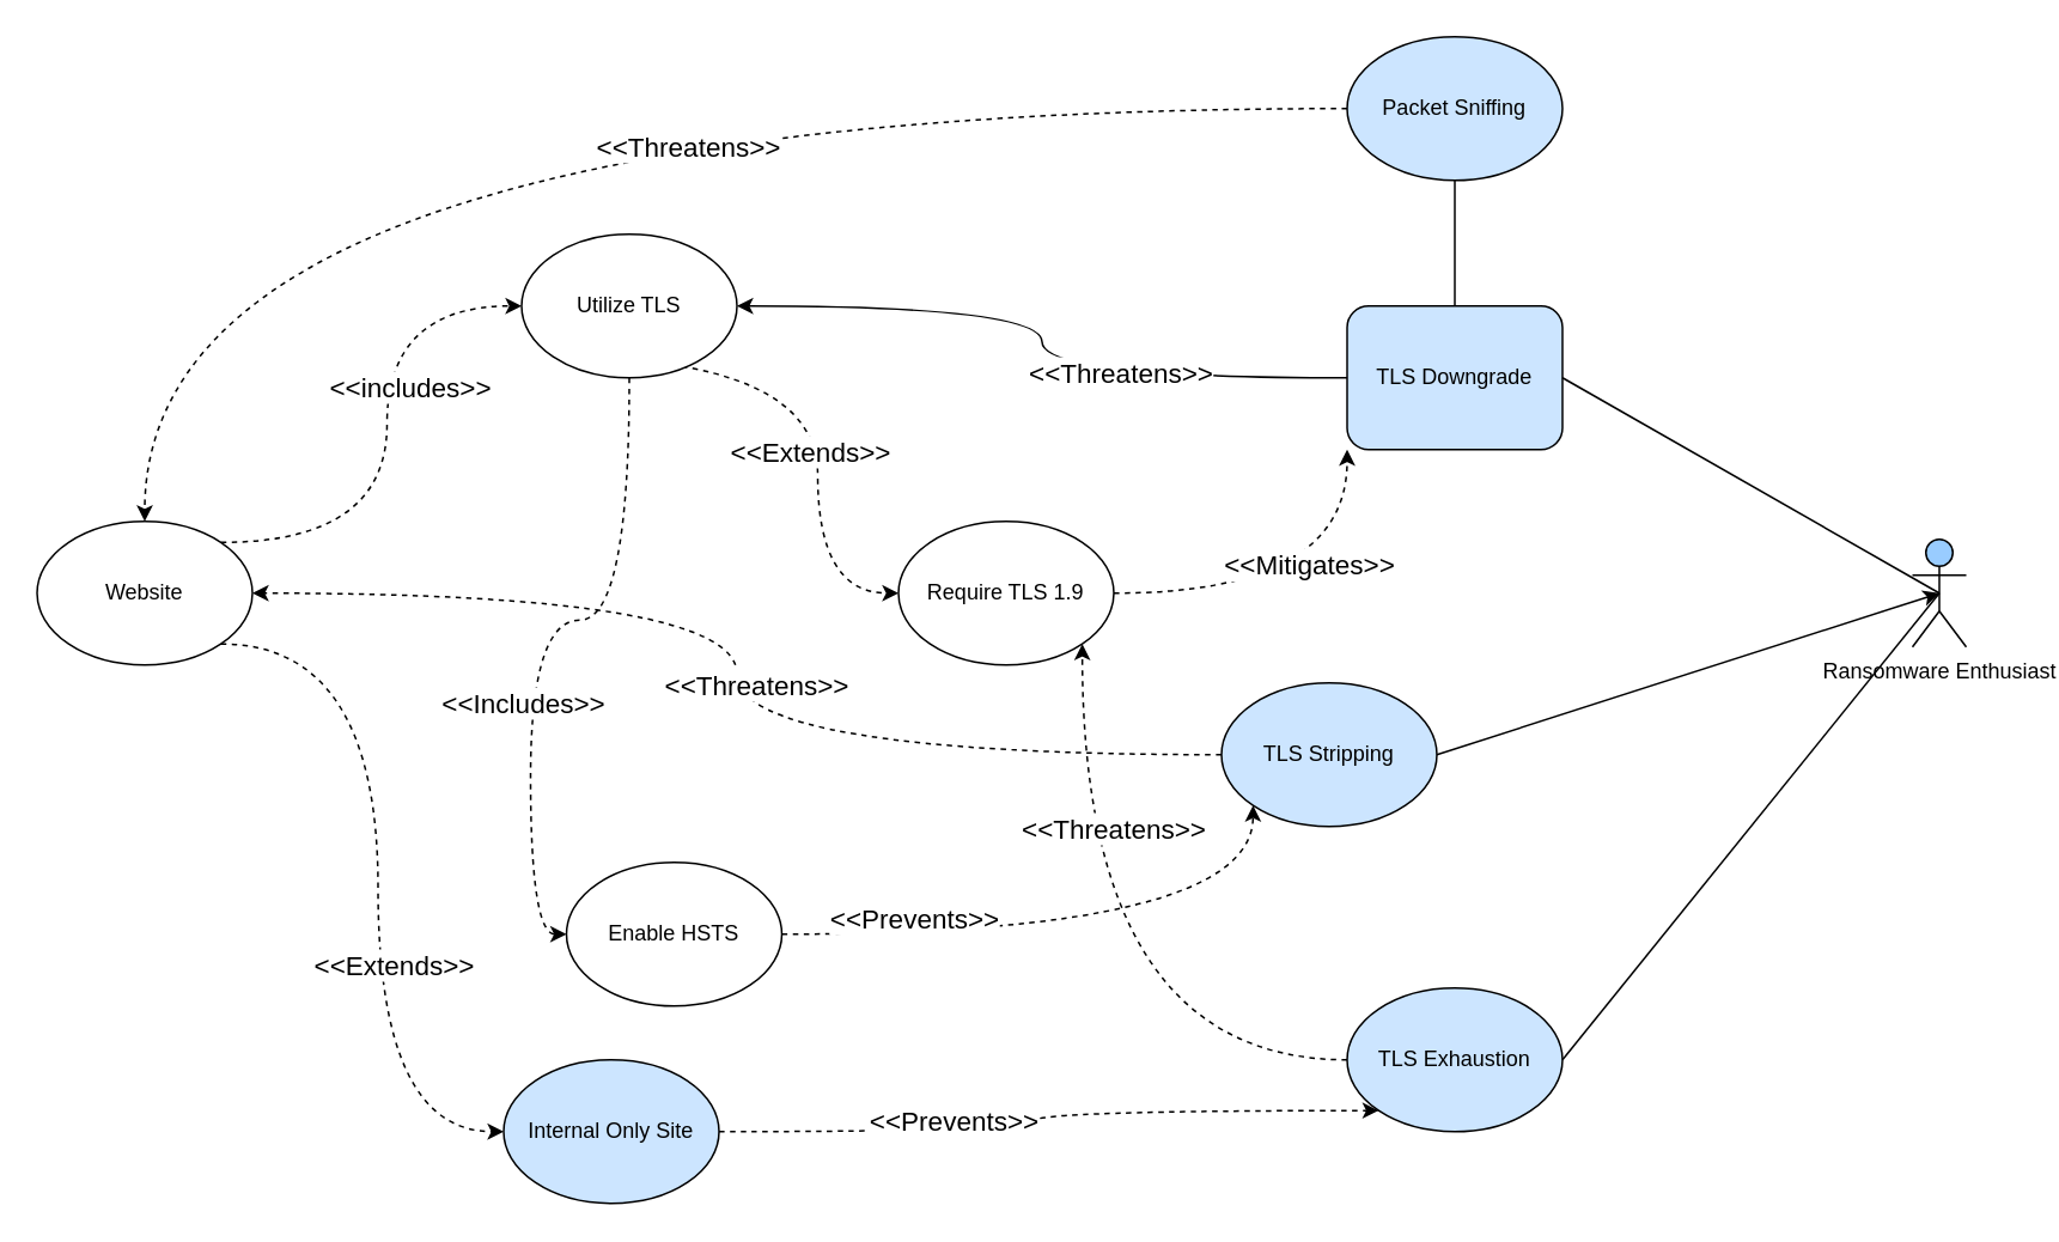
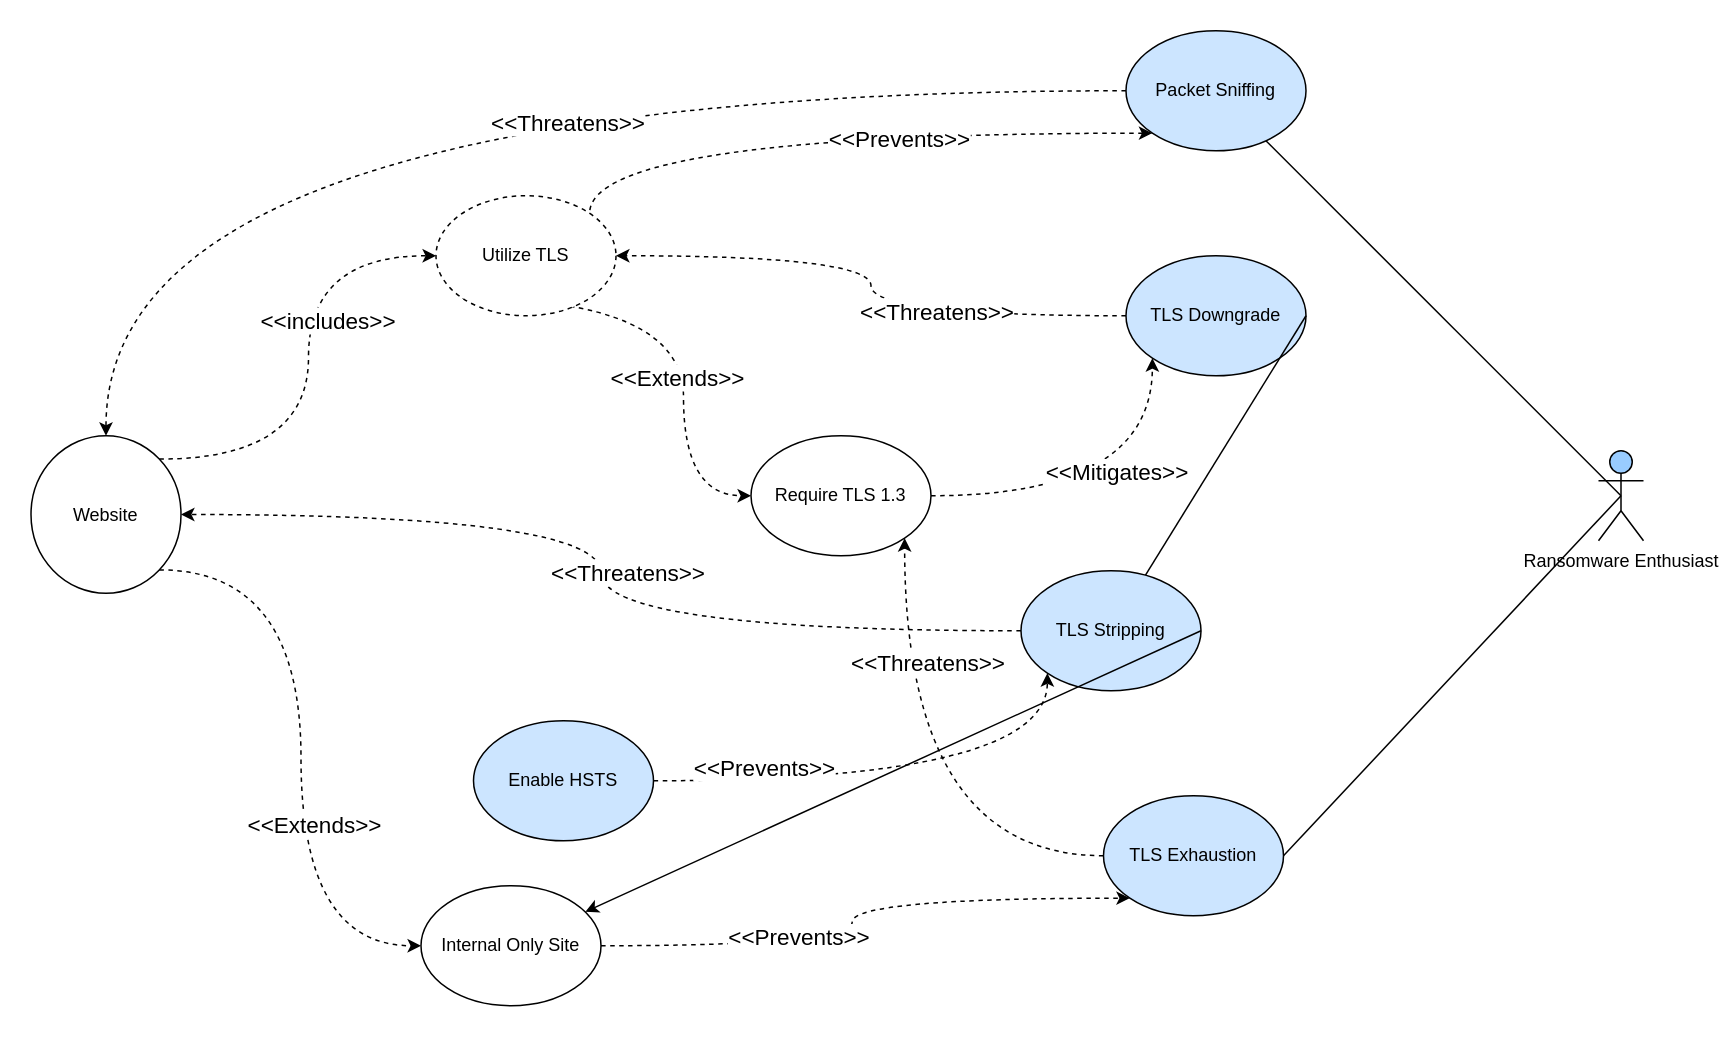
+ <mxCell id="17" style="edgeStyle=orthogonalEdgeStyle;rounded=0;orthogonalLoop=1;jettySize=auto;html=1;exitX=0;exitY=1;exitDx=0;exitDy=0;curved=1;entryX=1;entryY=0;entryDx=0;entryDy=0;startArrow=classic;startFill=1;endArrow=none;endFill=0;dashed=1;" edge="1" parent="1" source="13" target="16"><mxGeometry relative="1" as="geometry"><mxPoint x="680" y="100" as="sourcePoint" /><mxPoint x="90" y="300" as="targetPoint" /></mxGeometry></mxCell>
+ <mxCell id="18" value="&lt;font style=&quot;font-size: 15px;&quot;&gt;&amp;lt;&amp;lt;Prevents&amp;gt;&amp;gt;&lt;/font&gt;" style="edgeLabel;html=1;align=center;verticalAlign=middle;resizable=0;points=[];" vertex="1" connectable="0" parent="17"><mxGeometry x="-0.135" y="-1" relative="1" as="geometry"><mxPoint x="16" y="4" as="offset" /></mxGeometry></mxCell>
- <mxCell id="10" style="rounded=0;orthogonalLoop=1;jettySize=auto;html=1;endArrow=none;endFill=0;" edge="1" parent="1" source="13" target="21"><mxGeometry relative="1" as="geometry" /></mxCell>
+ <mxCell id="10" style="rounded=0;orthogonalLoop=1;jettySize=auto;html=1;endArrow=none;endFill=0;entryX=0.5;entryY=0.5;entryDx=0;entryDy=0;entryPerimeter=0;" edge="1" parent="1" source="13" target="9"><mxGeometry relative="1" as="geometry" /></mxCell>
- <mxCell id="16" value="Utilize TLS" style="ellipse;whiteSpace=wrap;html=1;" vertex="1" parent="1"><mxGeometry x="290" y="130" width="120" height="80" as="geometry" /></mxCell>
+ <mxCell id="16" value="Utilize TLS" style="ellipse;whiteSpace=wrap;html=1;dashed=1;" vertex="1" parent="1"><mxGeometry x="290" y="130" width="120" height="80" as="geometry" /></mxCell>
- <mxCell id="19" style="edgeStyle=orthogonalEdgeStyle;rounded=0;orthogonalLoop=1;jettySize=auto;html=1;exitX=0;exitY=0.5;exitDx=0;exitDy=0;entryX=1;entryY=0.5;entryDx=0;entryDy=0;curved=1;dashed=0;" edge="1" parent="1" source="21" target="16"><mxGeometry relative="1" as="geometry" /></mxCell>
+ <mxCell id="19" style="edgeStyle=orthogonalEdgeStyle;rounded=0;orthogonalLoop=1;jettySize=auto;html=1;exitX=0;exitY=0.5;exitDx=0;exitDy=0;entryX=1;entryY=0.5;entryDx=0;entryDy=0;curved=1;dashed=1;" edge="1" parent="1" source="21" target="16"><mxGeometry relative="1" as="geometry" /></mxCell>
- <mxCell id="21" value="TLS Downgrade" style="whiteSpace=wrap;html=1;fillColor=#CCE5FF;rounded=1;" vertex="1" parent="1"><mxGeometry x="750" y="170" width="120" height="80" as="geometry" /></mxCell>
+ <mxCell id="21" value="TLS Downgrade" style="ellipse;whiteSpace=wrap;html=1;fillColor=#CCE5FF;" vertex="1" parent="1"><mxGeometry x="750" y="170" width="120" height="80" as="geometry" /></mxCell>
- <mxCell id="22" style="rounded=0;orthogonalLoop=1;jettySize=auto;html=1;entryX=0.5;entryY=0.5;entryDx=0;entryDy=0;entryPerimeter=0;endArrow=none;endFill=0;exitX=1;exitY=0.5;exitDx=0;exitDy=0;" edge="1" parent="1" source="21" target="9"><mxGeometry relative="1" as="geometry" /></mxCell>
+ <mxCell id="22" style="rounded=0;orthogonalLoop=1;jettySize=auto;html=1;endArrow=none;endFill=0;exitX=1;exitY=0.5;exitDx=0;exitDy=0;" edge="1" parent="1" source="21" target="35"><mxGeometry relative="1" as="geometry" /></mxCell>
- <mxCell id="14" style="edgeStyle=orthogonalEdgeStyle;rounded=0;orthogonalLoop=1;jettySize=auto;html=1;entryX=0;entryY=0.5;entryDx=0;entryDy=0;curved=1;dashed=1;" edge="1" parent="1" source="16" target="39"><mxGeometry relative="1" as="geometry" /></mxCell>
- <mxCell id="15" value="&lt;font style=&quot;font-size: 15px;&quot;&gt;&amp;lt;&amp;lt;Includes&amp;gt;&amp;gt;&lt;br&gt;&lt;/font&gt;" style="edgeLabel;html=1;align=center;verticalAlign=middle;resizable=0;points=[];" vertex="1" connectable="0" parent="14"><mxGeometry x="-0.231" y="4" relative="1" as="geometry"><mxPoint x="-47" y="41" as="offset" /></mxGeometry></mxCell>
- <mxCell id="8" value="Website" style="ellipse;whiteSpace=wrap;html=1;" parent="1" vertex="1"><mxGeometry x="20" y="290" width="120" height="80" as="geometry" /></mxCell>
+ <mxCell id="8" value="Website" style="ellipse;whiteSpace=wrap;html=1;" parent="1" vertex="1"><mxGeometry x="20" y="290" width="100" height="105" as="geometry" /></mxCell>
- <mxCell id="25" value="Require TLS 1.9" style="ellipse;whiteSpace=wrap;html=1;" vertex="1" parent="1"><mxGeometry x="500" y="290" width="120" height="80" as="geometry" /></mxCell>
+ <mxCell id="25" value="Require TLS 1.3" style="ellipse;whiteSpace=wrap;html=1;" vertex="1" parent="1"><mxGeometry x="500" y="290" width="120" height="80" as="geometry" /></mxCell>
- <mxCell id="36" style="rounded=0;orthogonalLoop=1;jettySize=auto;html=1;exitX=1;exitY=0.5;exitDx=0;exitDy=0;entryX=0.5;entryY=0.5;entryDx=0;entryDy=0;entryPerimeter=0;" edge="1" parent="1" source="35" target="9"><mxGeometry relative="1" as="geometry" /></mxCell>
+ <mxCell id="36" style="rounded=0;orthogonalLoop=1;jettySize=auto;html=1;exitX=1;exitY=0.5;exitDx=0;exitDy=0;" edge="1" parent="1" source="35" target="32"><mxGeometry relative="1" as="geometry" /></mxCell>
- <mxCell id="39" value="Enable HSTS" style="ellipse;whiteSpace=wrap;html=1;" vertex="1" parent="1"><mxGeometry x="315" y="480" width="120" height="80" as="geometry" /></mxCell>
+ <mxCell id="39" value="Enable HSTS" style="ellipse;whiteSpace=wrap;html=1;fillColor=#cce5ff;" vertex="1" parent="1"><mxGeometry x="315" y="480" width="120" height="80" as="geometry" /></mxCell>
- <mxCell id="28" value="TLS Exhaustion" style="ellipse;whiteSpace=wrap;html=1;fillColor=#CCE5FF;" vertex="1" parent="1"><mxGeometry x="750" y="550" width="120" height="80" as="geometry" /></mxCell>
+ <mxCell id="28" value="TLS Exhaustion" style="ellipse;whiteSpace=wrap;html=1;fillColor=#CCE5FF;" vertex="1" parent="1"><mxGeometry x="735" y="530" width="120" height="80" as="geometry" /></mxCell>
- <mxCell id="32" value="Internal Only Site" style="ellipse;whiteSpace=wrap;html=1;fillColor=#cce5ff;" vertex="1" parent="1"><mxGeometry x="280" y="590" width="120" height="80" as="geometry" /></mxCell>
+ <mxCell id="32" value="Internal Only Site" style="ellipse;whiteSpace=wrap;html=1;" vertex="1" parent="1"><mxGeometry x="280" y="590" width="120" height="80" as="geometry" /></mxCell>
